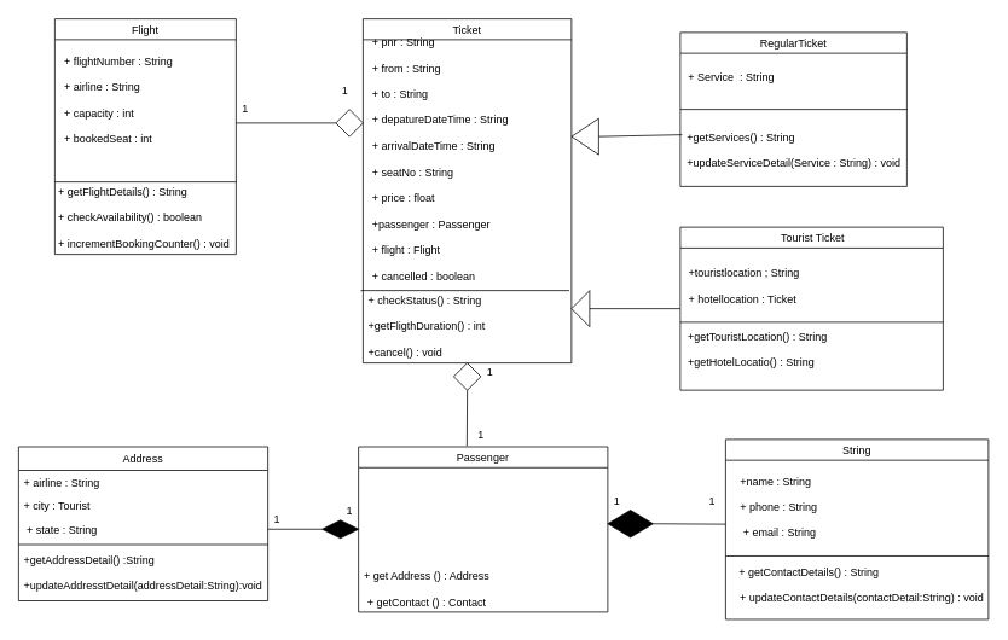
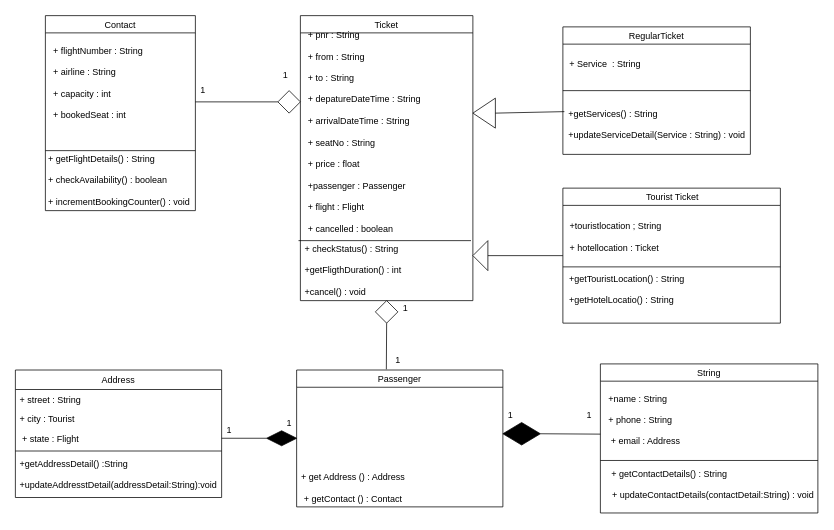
- <mxCell id="17" value="Flight" style="swimlane;fillColor=#FFFFFF;fontStyle=0" parent="1" vertex="1"><mxGeometry x="60" y="20" width="200" height="260" as="geometry" /></mxCell>
+ <mxCell id="17" value="Contact" style="swimlane;fillColor=#FFFFFF;fontStyle=0" parent="1" vertex="1"><mxGeometry x="60" y="20" width="200" height="260" as="geometry" /></mxCell>
- <mxCell id="3" value="+ airline : String" style="text;align=left;verticalAlign=top;spacingLeft=4;spacingRight=4;overflow=hidden;rotatable=0;points=[[0,0.5],[1,0.5]];portConstraint=eastwest;" parent="2" vertex="1"><mxGeometry y="26" width="275" height="26" as="geometry" /></mxCell>
+ <mxCell id="3" value="+ street : String" style="text;align=left;verticalAlign=top;spacingLeft=4;spacingRight=4;overflow=hidden;rotatable=0;points=[[0,0.5],[1,0.5]];portConstraint=eastwest;" parent="2" vertex="1"><mxGeometry y="26" width="275" height="26" as="geometry" /></mxCell>
- <mxCell id="35" value="&lt;div style=&quot;text-align: justify&quot;&gt;&lt;span&gt;+name : String&amp;nbsp; &amp;nbsp;&lt;/span&gt;&lt;/div&gt;&lt;div style=&quot;text-align: justify&quot;&gt;&lt;br&gt;&lt;/div&gt;&lt;div style=&quot;text-align: justify&quot;&gt;&lt;span&gt;+ phone : String&amp;nbsp;&lt;/span&gt;&lt;/div&gt;&lt;div style=&quot;text-align: justify&quot;&gt;&lt;br&gt;&lt;/div&gt;&lt;div style=&quot;text-align: justify&quot;&gt;&lt;span&gt;&amp;nbsp;+ email : String&amp;nbsp;&lt;/span&gt;&lt;/div&gt;" style="text;html=1;align=center;verticalAlign=middle;resizable=0;points=[];autosize=1;strokeColor=none;fillColor=none;" parent="34" vertex="1"><mxGeometry x="10" y="35" width="100" height="80" as="geometry" /></mxCell>
+ <mxCell id="35" value="&lt;div style=&quot;text-align: justify&quot;&gt;&lt;span&gt;+name : String&amp;nbsp; &amp;nbsp;&lt;/span&gt;&lt;/div&gt;&lt;div style=&quot;text-align: justify&quot;&gt;&lt;br&gt;&lt;/div&gt;&lt;div style=&quot;text-align: justify&quot;&gt;&lt;span&gt;+ phone : String&amp;nbsp;&lt;/span&gt;&lt;/div&gt;&lt;div style=&quot;text-align: justify&quot;&gt;&lt;br&gt;&lt;/div&gt;&lt;div style=&quot;text-align: justify&quot;&gt;&lt;span&gt;&amp;nbsp;+ email : Address&amp;nbsp;&lt;/span&gt;&lt;/div&gt;" style="text;html=1;align=center;verticalAlign=middle;resizable=0;points=[];autosize=1;strokeColor=none;fillColor=none;" parent="34" vertex="1"><mxGeometry x="10" y="35" width="100" height="80" as="geometry" /></mxCell>
- <mxCell id="5" value=" + state : String" style="text;align=left;verticalAlign=top;spacingLeft=4;spacingRight=4;overflow=hidden;rotatable=0;points=[[0,0.5],[1,0.5]];portConstraint=eastwest;rounded=0;shadow=0;html=0;" parent="2" vertex="1"><mxGeometry y="78" width="275" height="26" as="geometry" /></mxCell>
+ <mxCell id="5" value=" + state : Flight" style="text;align=left;verticalAlign=top;spacingLeft=4;spacingRight=4;overflow=hidden;rotatable=0;points=[[0,0.5],[1,0.5]];portConstraint=eastwest;rounded=0;shadow=0;html=0;" parent="2" vertex="1"><mxGeometry y="78" width="275" height="26" as="geometry" /></mxCell>
